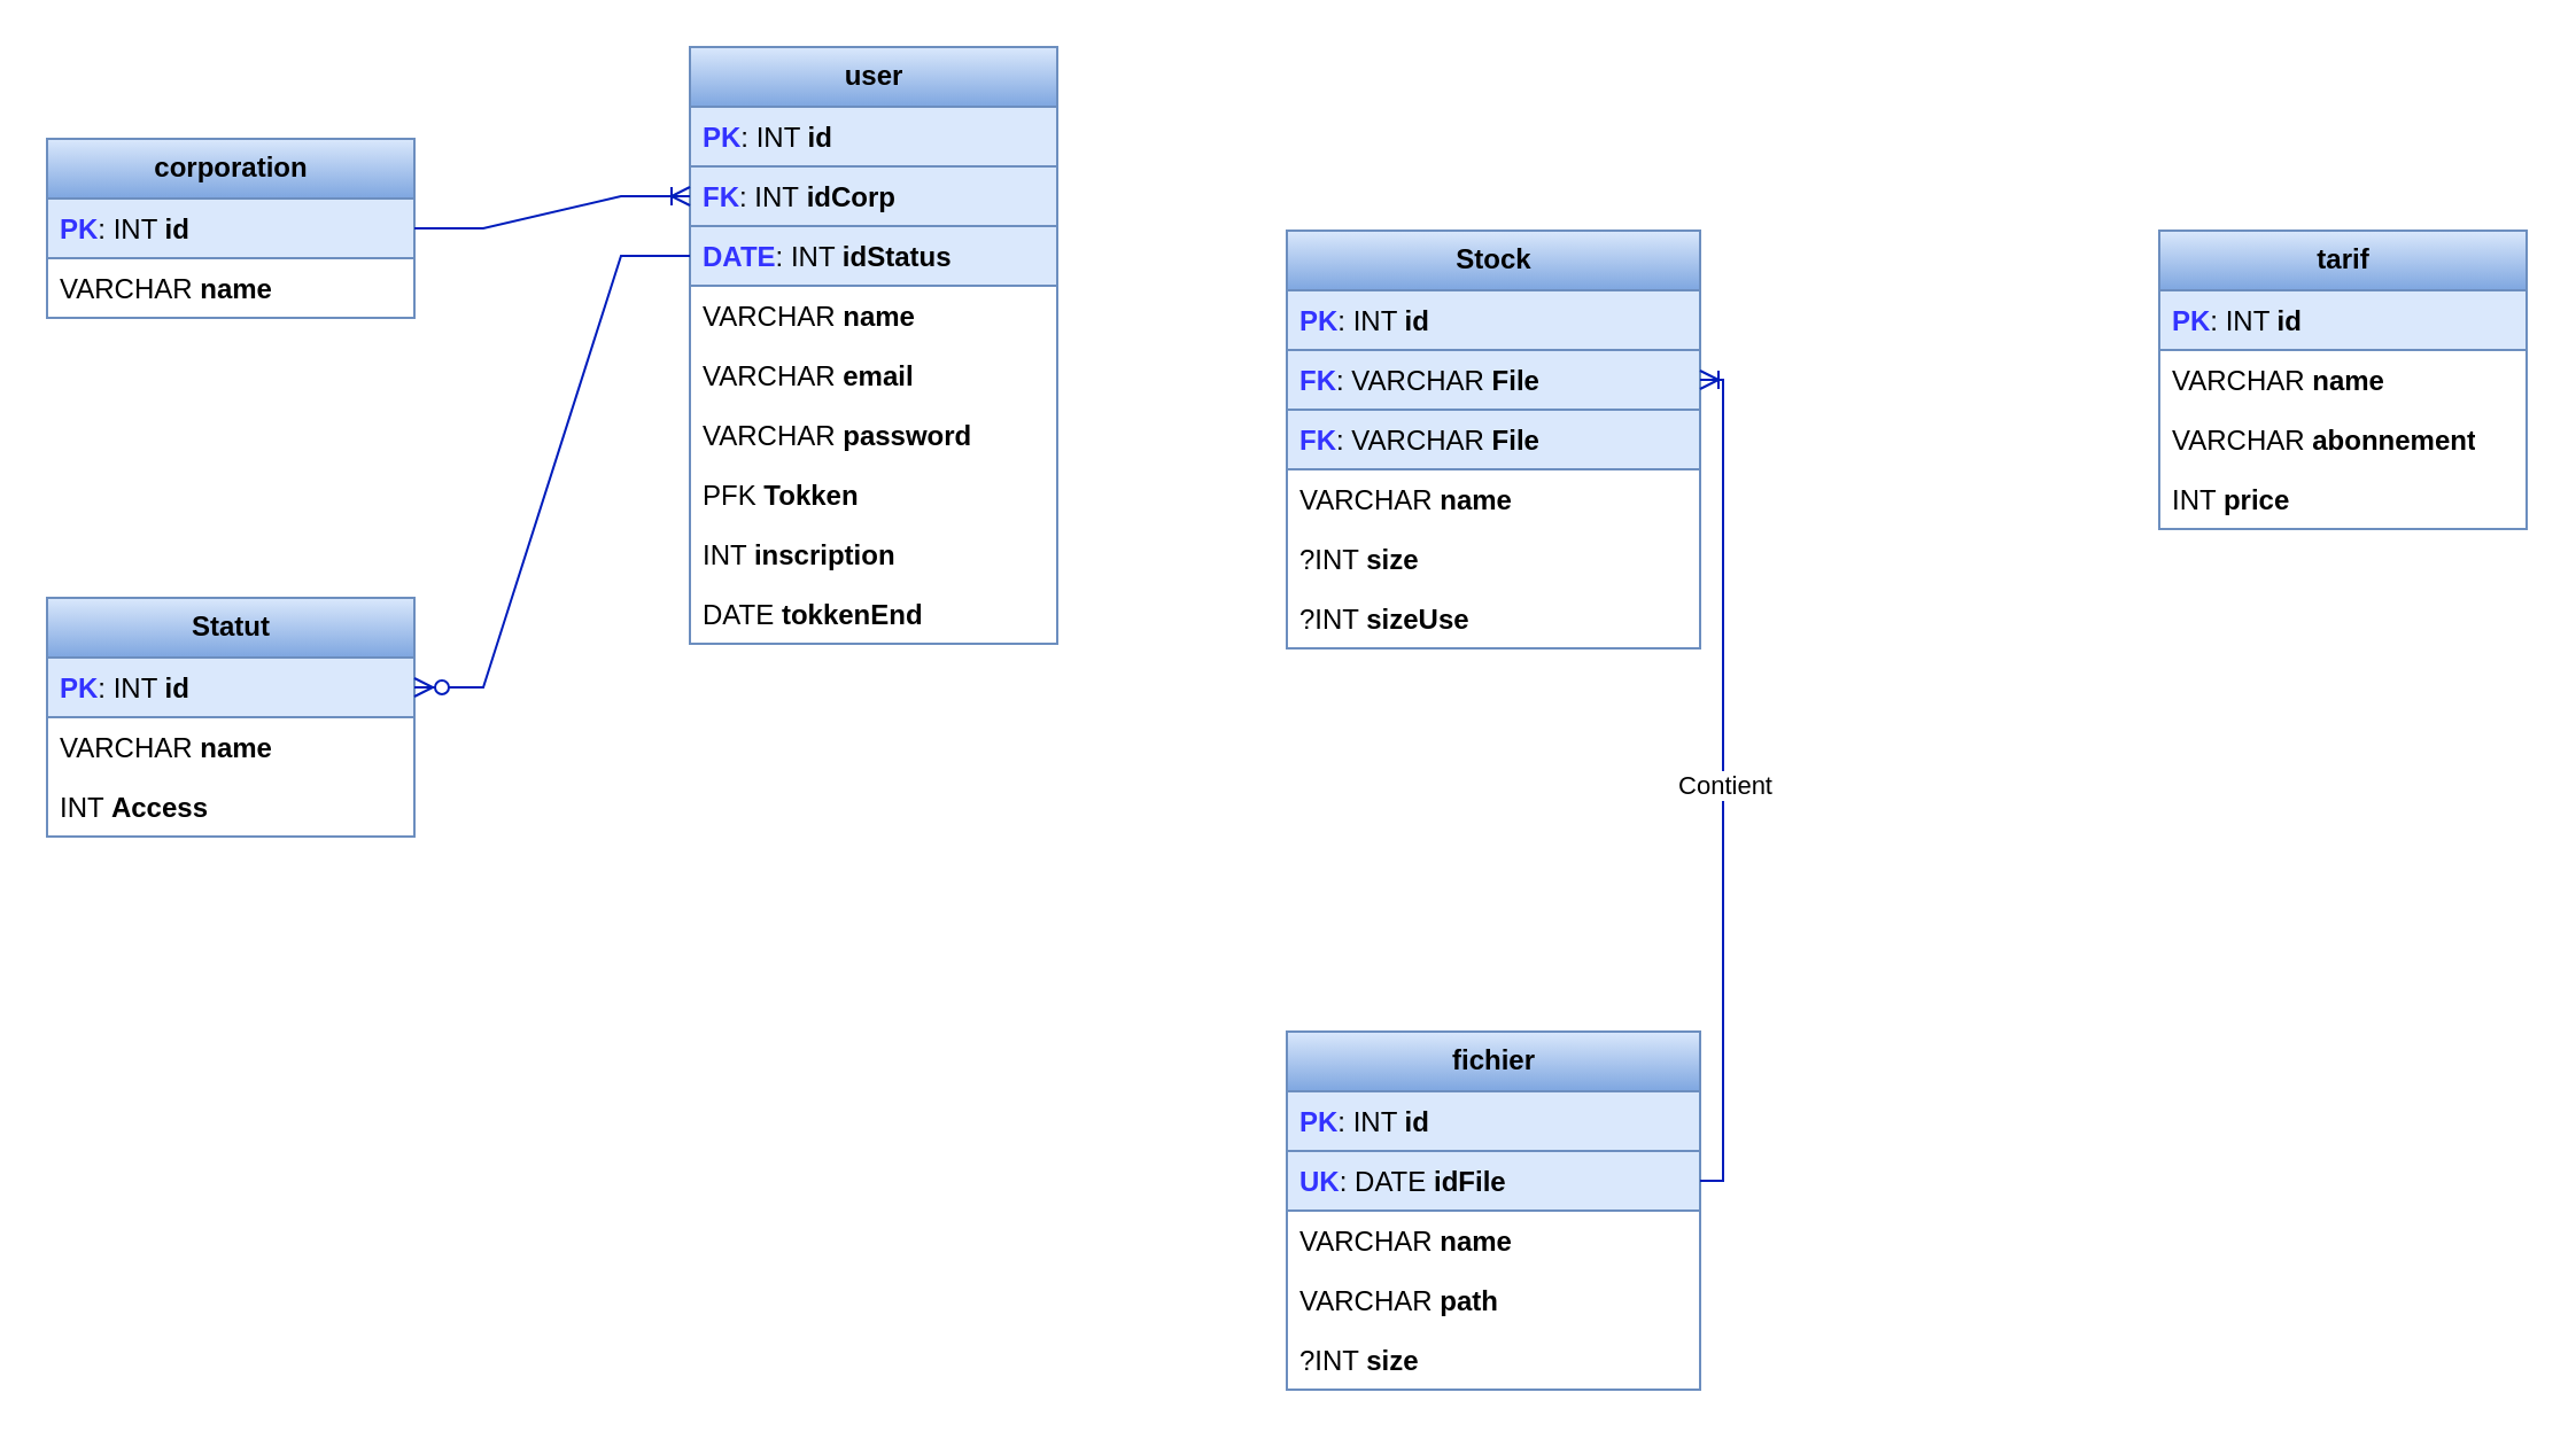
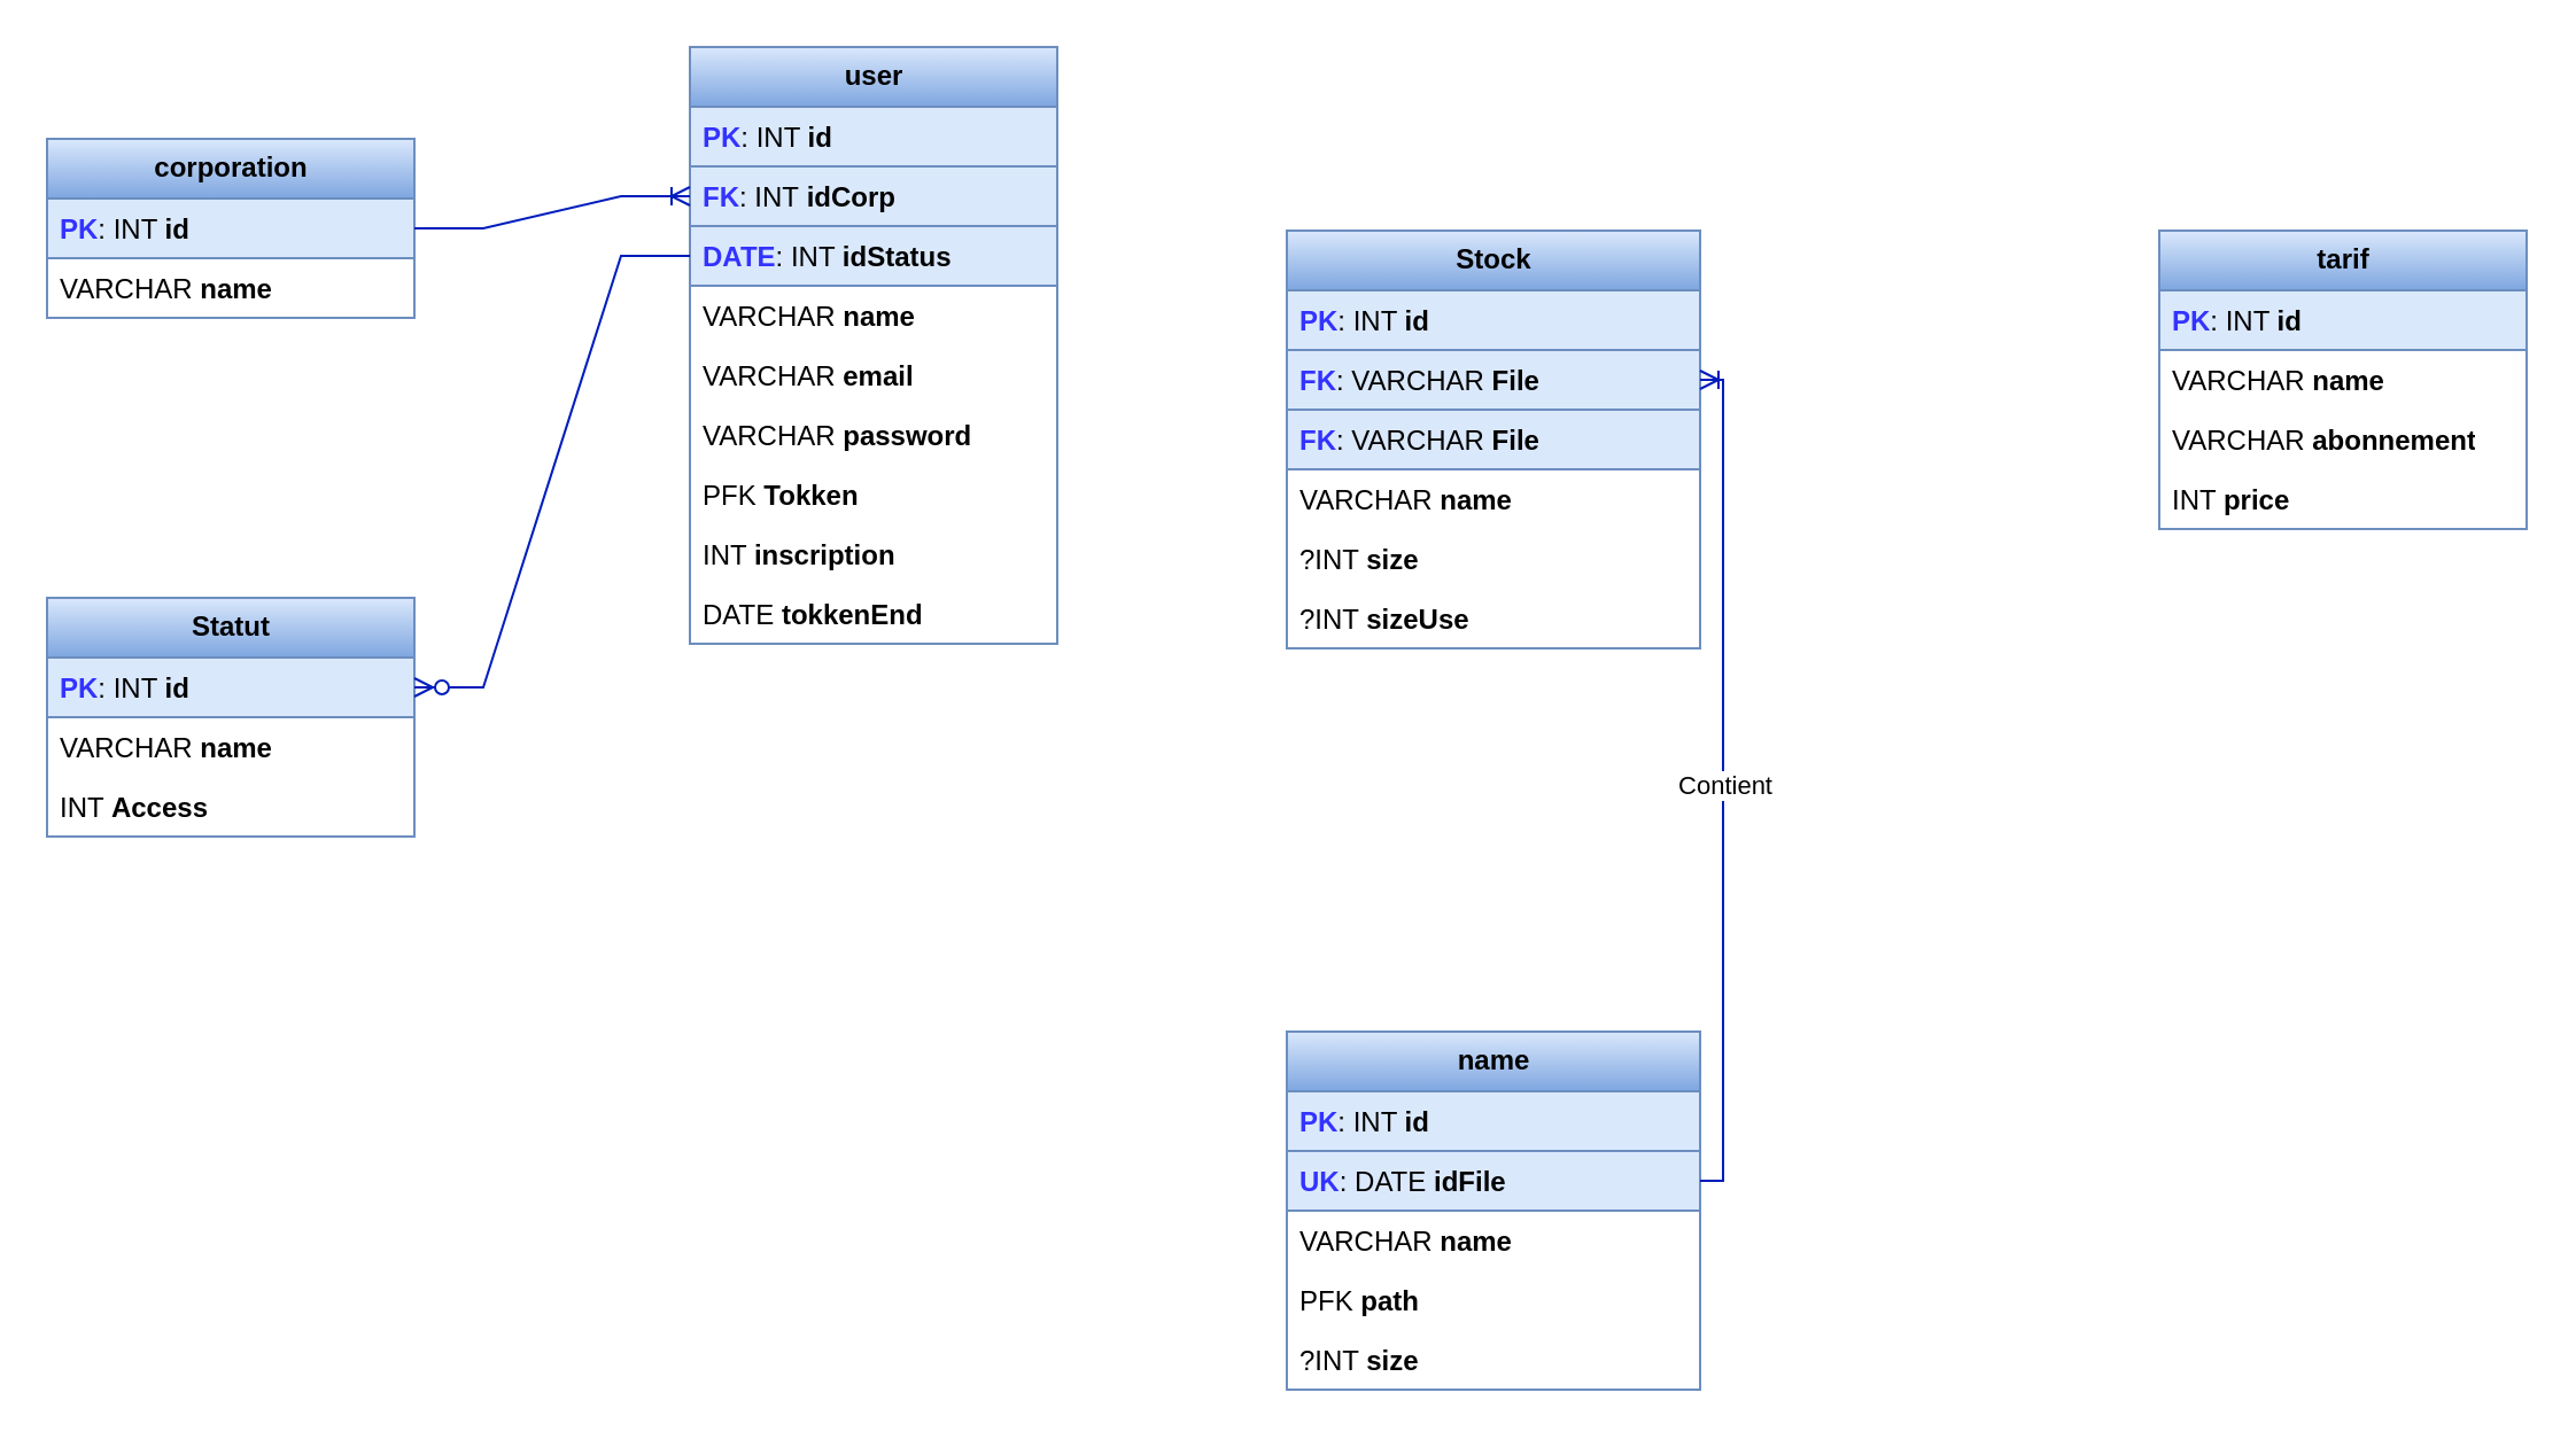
- <mxCell id="31" value="fichier" style="swimlane;fontStyle=1;childLayout=stackLayout;horizontal=1;startSize=26;fillColor=#dae8fc;horizontalStack=0;resizeParent=1;resizeParentMax=0;resizeLast=0;collapsible=1;marginBottom=0;html=1;gradientColor=#7ea6e0;strokeColor=#6c8ebf;" parent="1" vertex="1"><mxGeometry x="560" y="449" width="180" height="156" as="geometry" /></mxCell>
+ <mxCell id="31" value="name" style="swimlane;fontStyle=1;childLayout=stackLayout;horizontal=1;startSize=26;fillColor=#dae8fc;horizontalStack=0;resizeParent=1;resizeParentMax=0;resizeLast=0;collapsible=1;marginBottom=0;html=1;gradientColor=#7ea6e0;strokeColor=#6c8ebf;" parent="1" vertex="1"><mxGeometry x="560" y="449" width="180" height="156" as="geometry" /></mxCell>
- <mxCell id="35" value="VARCHAR &lt;b&gt;path&lt;/b&gt;" style="text;strokeColor=none;fillColor=none;align=left;verticalAlign=top;spacingLeft=4;spacingRight=4;overflow=hidden;rotatable=0;points=[[0,0.5],[1,0.5]];portConstraint=eastwest;whiteSpace=wrap;html=1;" parent="31" vertex="1"><mxGeometry y="104" width="180" height="26" as="geometry" /></mxCell>
+ <mxCell id="35" value="PFK &lt;b&gt;path&lt;/b&gt;" style="text;strokeColor=none;fillColor=none;align=left;verticalAlign=top;spacingLeft=4;spacingRight=4;overflow=hidden;rotatable=0;points=[[0,0.5],[1,0.5]];portConstraint=eastwest;whiteSpace=wrap;html=1;" parent="31" vertex="1"><mxGeometry y="104" width="180" height="26" as="geometry" /></mxCell>
